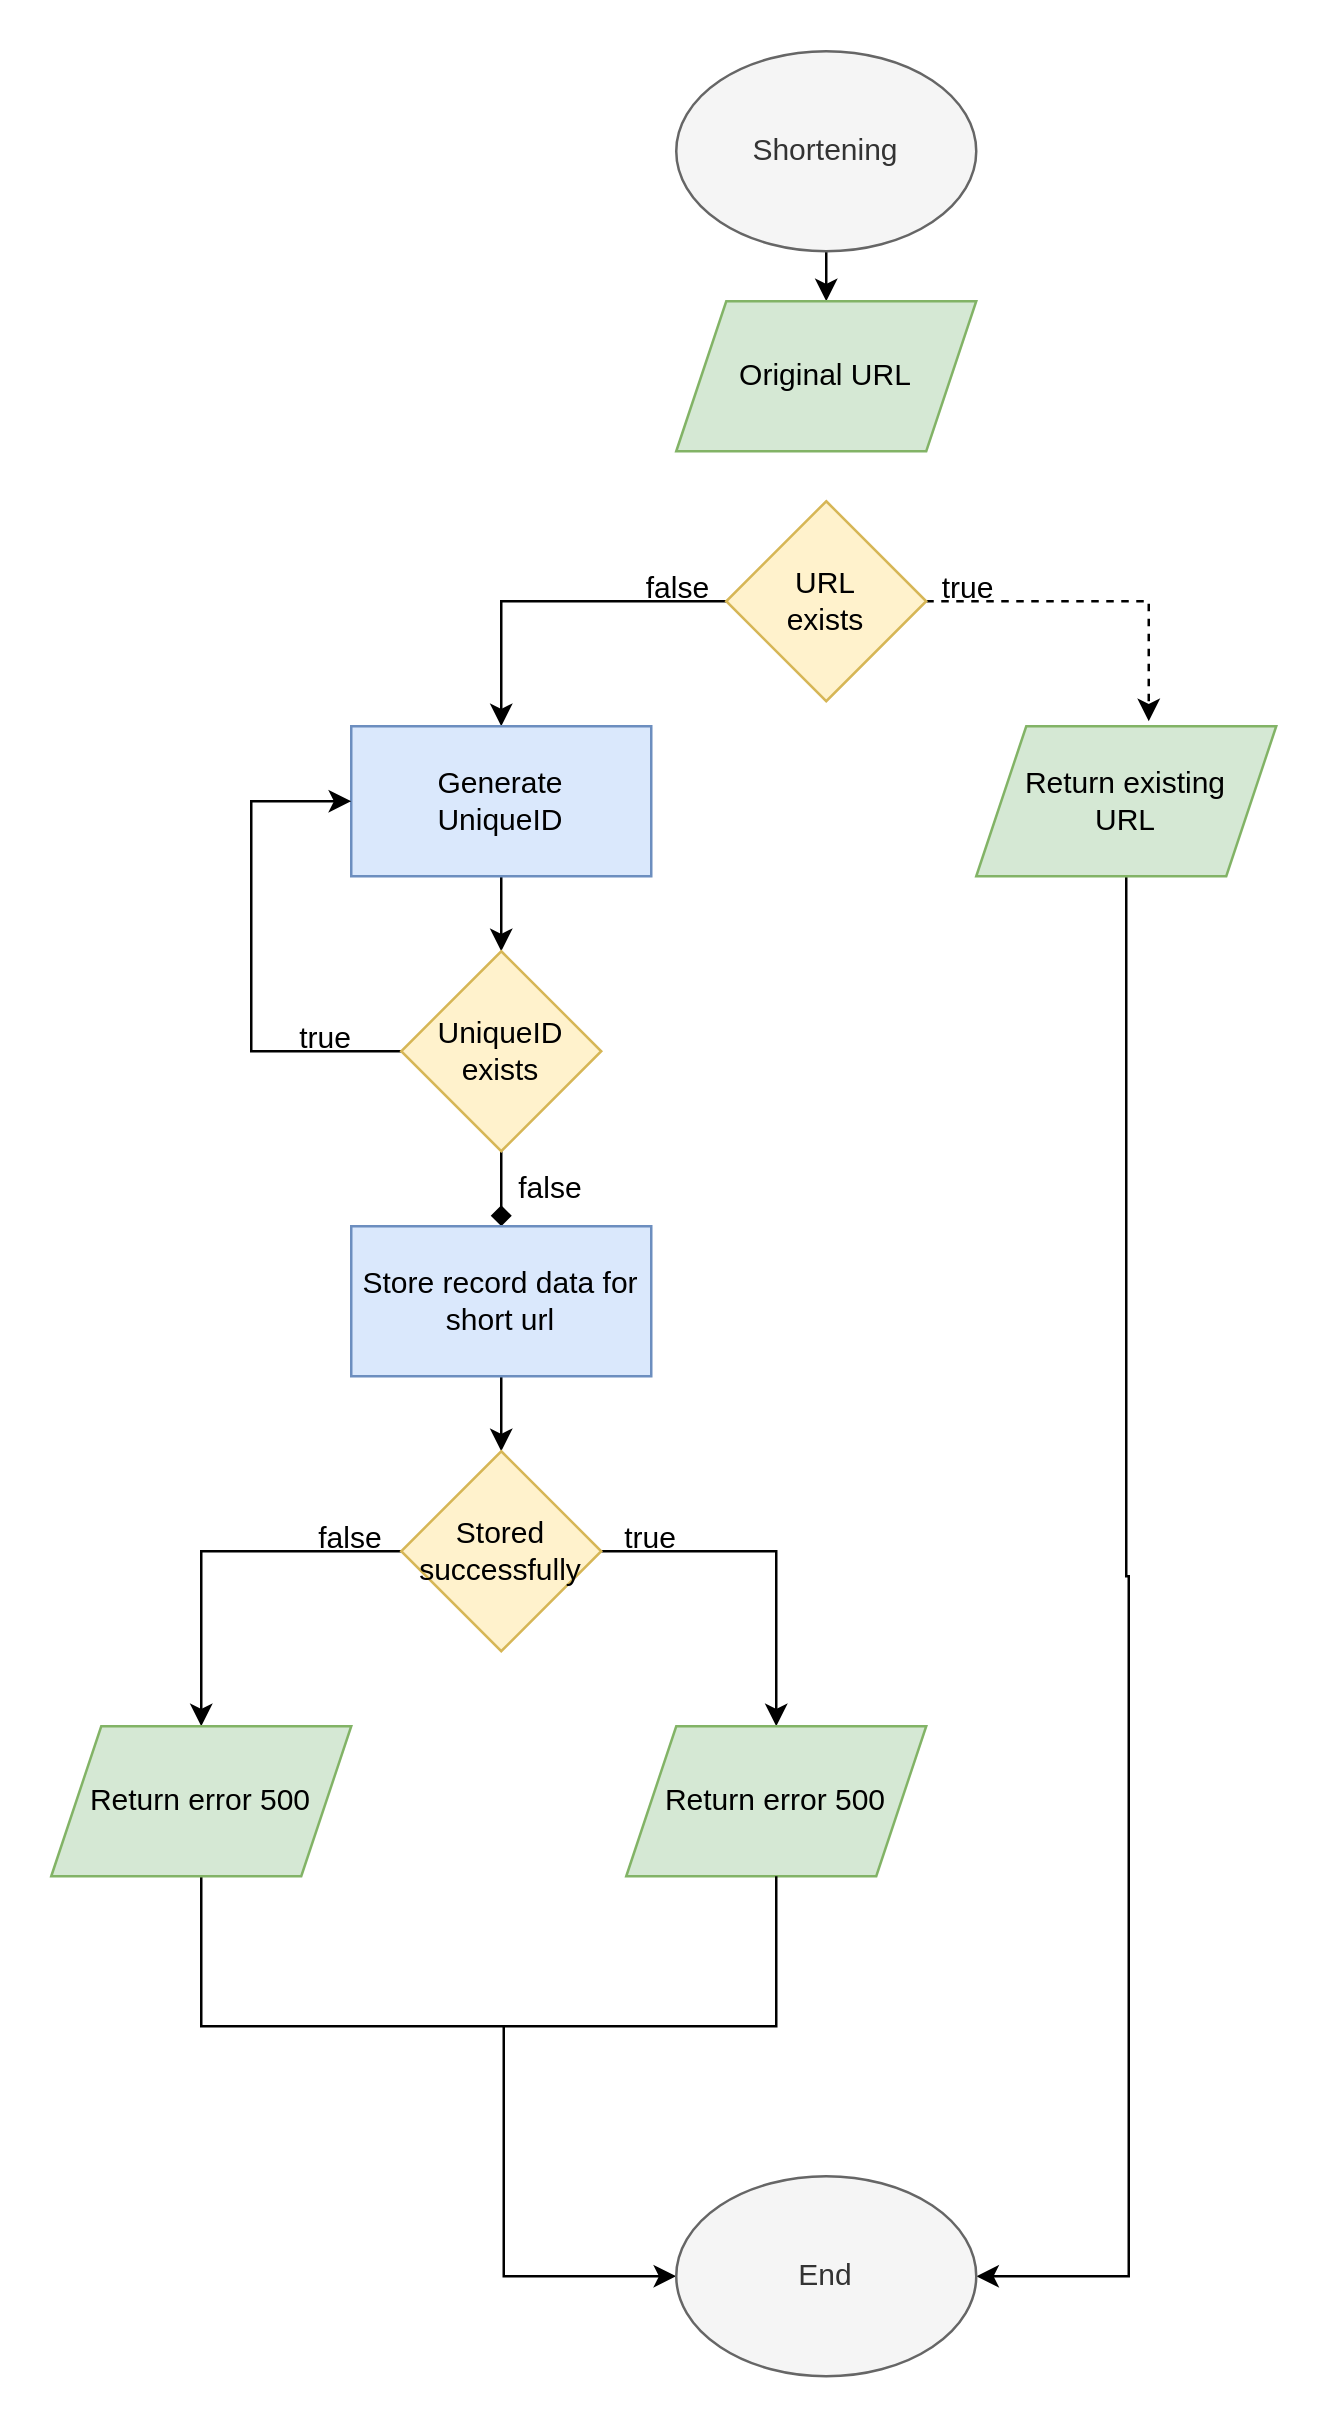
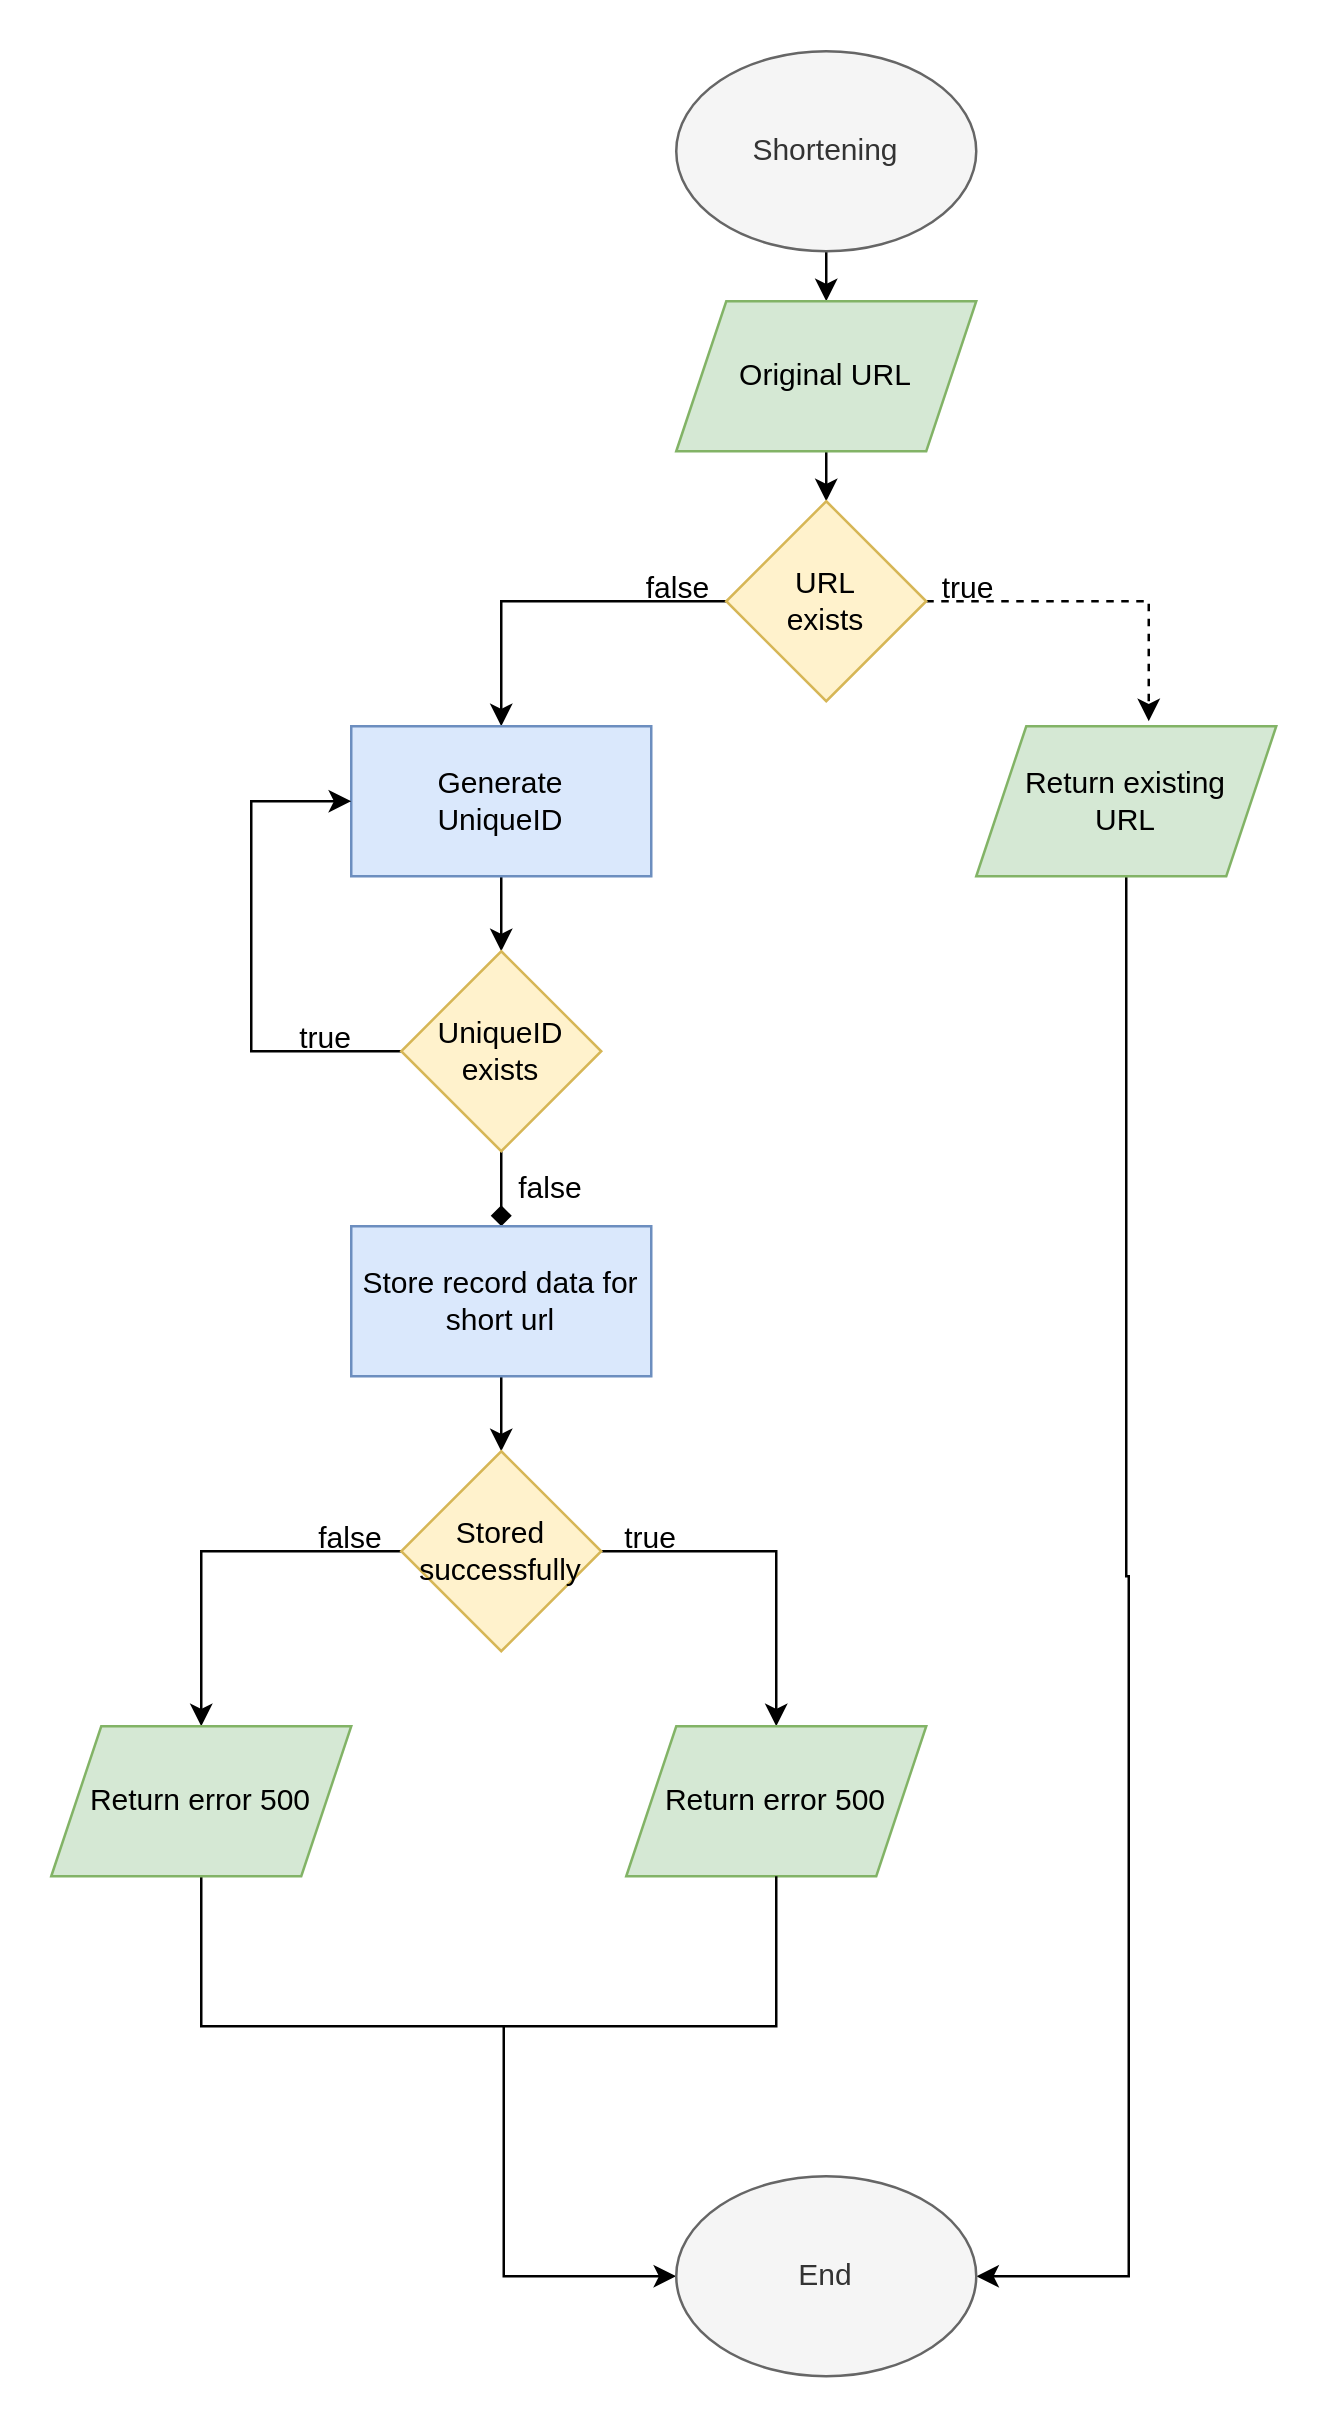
+ <mxCell id="4" style="edgeStyle=orthogonalEdgeStyle;rounded=0;orthogonalLoop=1;jettySize=auto;html=1;exitX=0.5;exitY=1;exitDx=0;exitDy=0;entryX=0.5;entryY=0;entryDx=0;entryDy=0;" edge="1" parent="1" source="5" target="8"><mxGeometry relative="1" as="geometry" /></mxCell>
